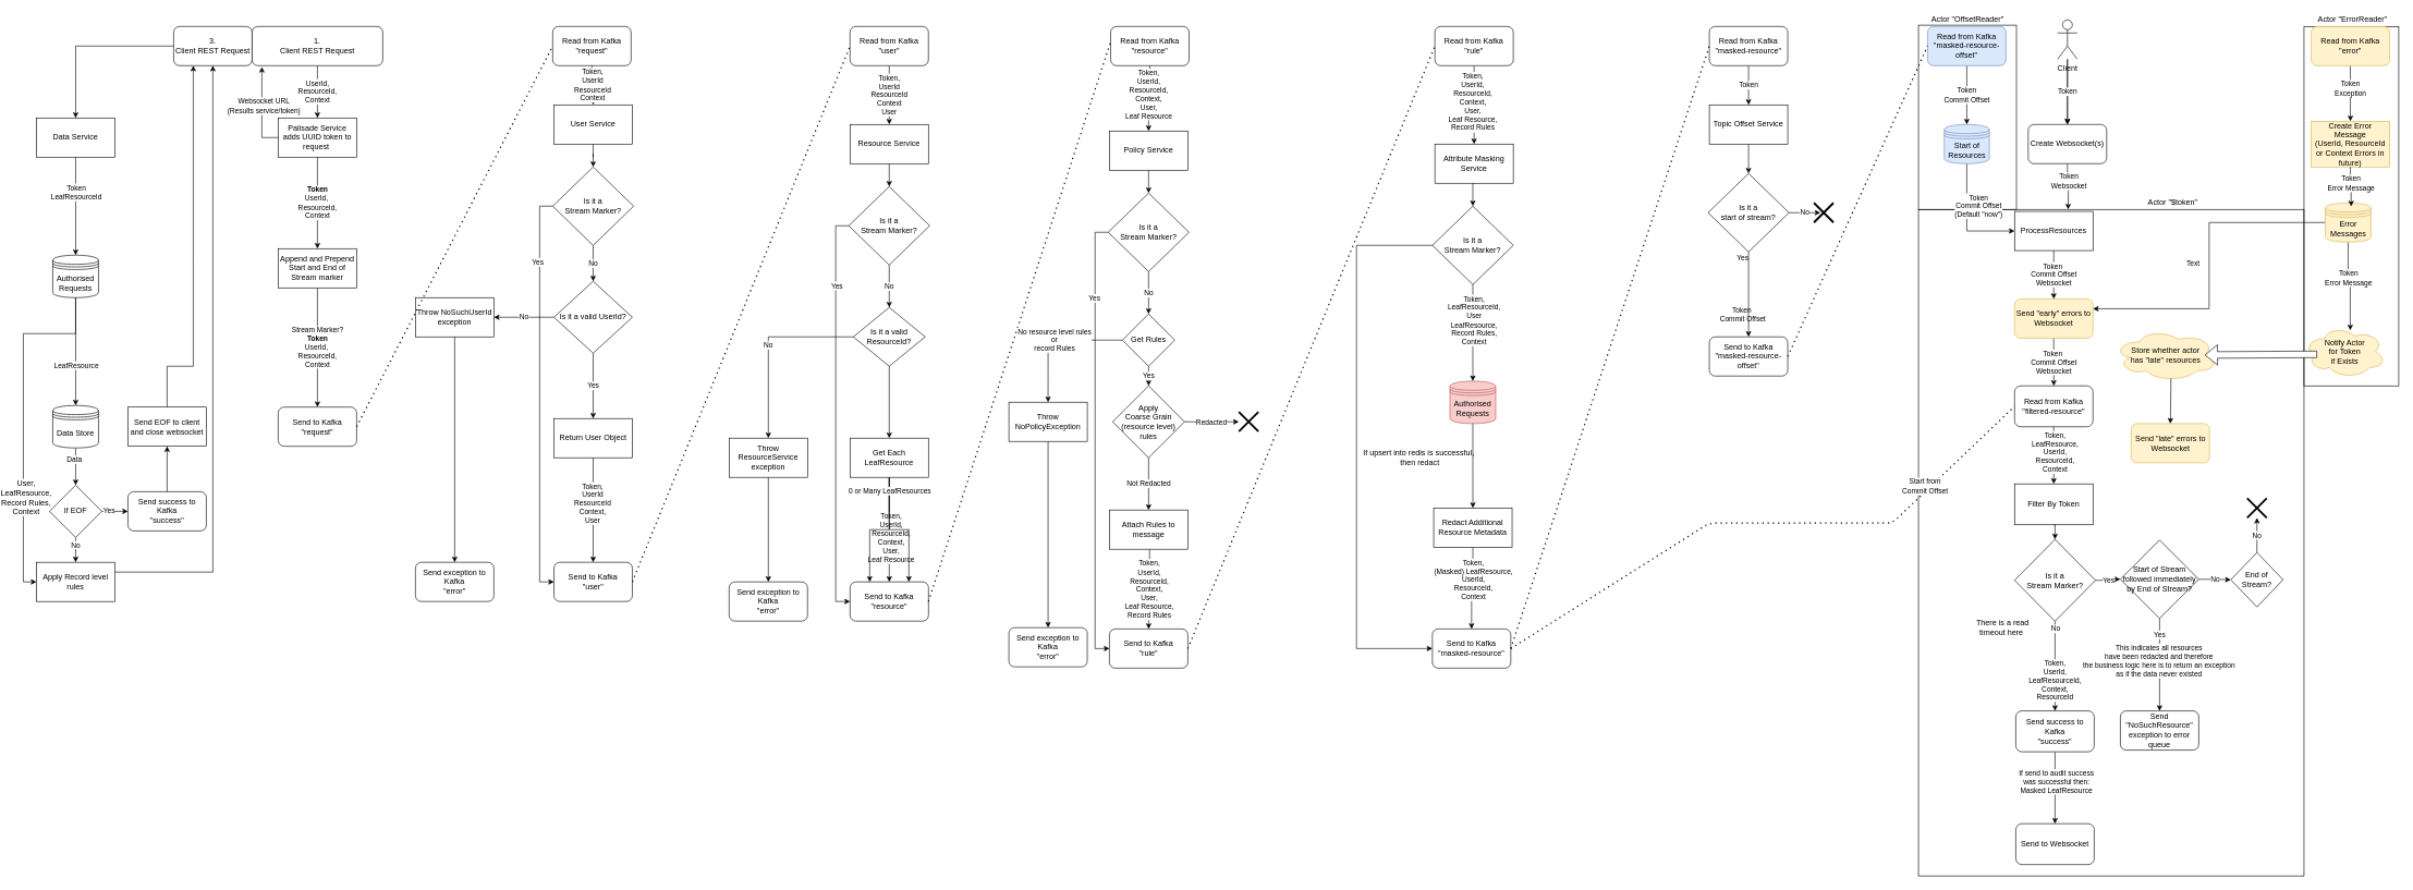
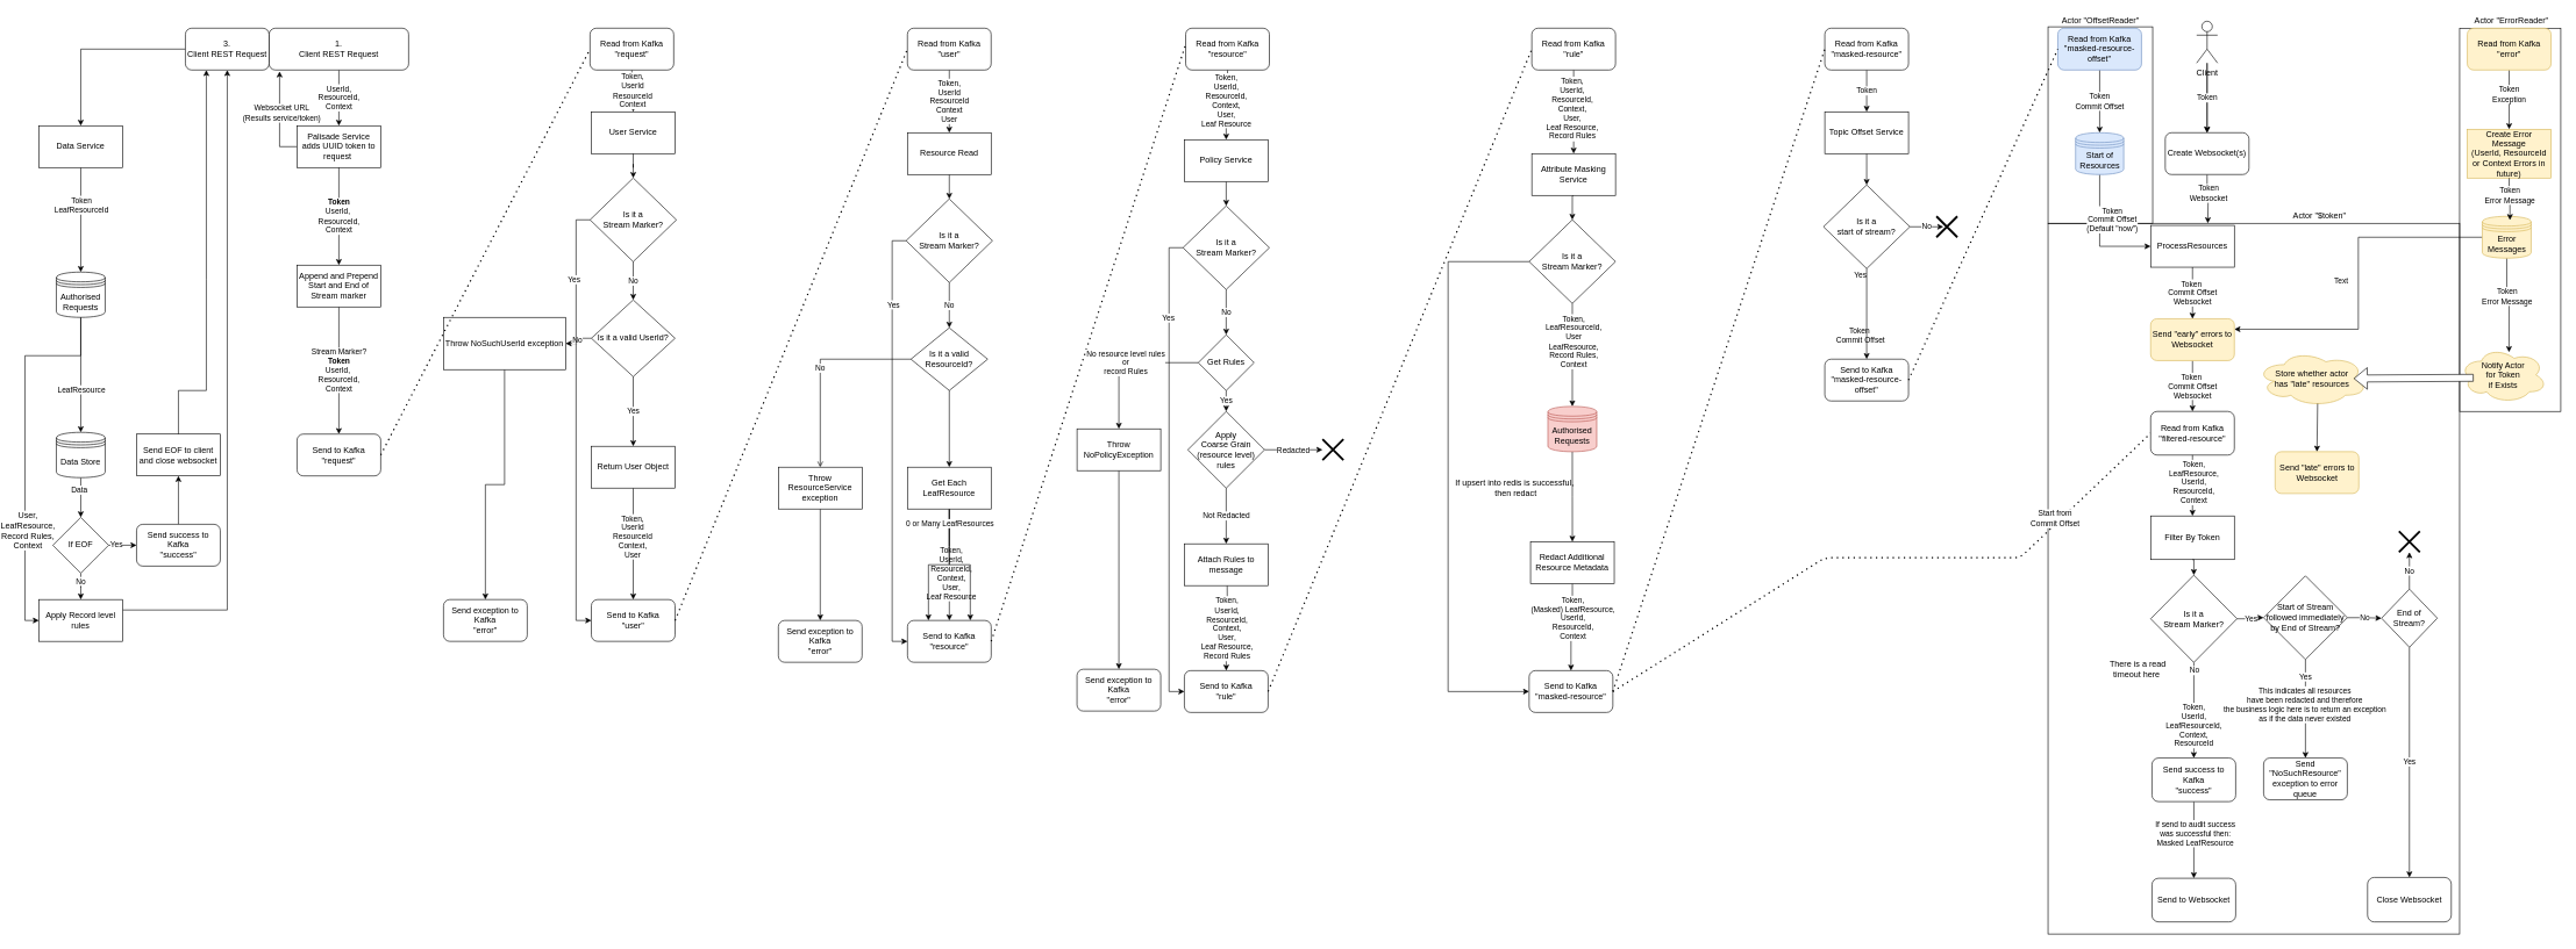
- <mxCell id="30" value="Resource Service" style="rounded=0;whiteSpace=wrap;html=1;" parent="1" vertex="1"><mxGeometry x="1285" y="190" width="120" height="60" as="geometry" /></mxCell>
+ <mxCell id="30" value="Resource Read" style="rounded=0;whiteSpace=wrap;html=1;" parent="1" vertex="1"><mxGeometry x="1285" y="190" width="120" height="60" as="geometry" /></mxCell>
- <mxCell id="15" value="Throw NoSuchUserId exception" style="rounded=0;whiteSpace=wrap;html=1;" parent="1" vertex="1"><mxGeometry x="620" y="455" width="120" height="60" as="geometry" /></mxCell>
+ <mxCell id="15" value="Throw NoSuchUserId exception" style="rounded=0;whiteSpace=wrap;html=1;" parent="1" vertex="1"><mxGeometry x="620" y="455" width="175" height="75" as="geometry" /></mxCell>
- <mxCell id="32" value="No" style="edgeStyle=orthogonalEdgeStyle;rounded=0;orthogonalLoop=1;jettySize=auto;html=1;exitX=0;exitY=0.5;exitDx=0;exitDy=0;" parent="1" source="33" target="35" edge="1"><mxGeometry relative="1" as="geometry" /></mxCell>
+ <mxCell id="32" value="No" style="edgeStyle=orthogonalEdgeStyle;rounded=0;orthogonalLoop=1;jettySize=auto;html=1;exitX=0;exitY=0.5;exitDx=0;exitDy=0;endArrow=open;" parent="1" source="33" target="35" edge="1"><mxGeometry relative="1" as="geometry" /></mxCell>
+ <mxCell id="162" value="Yes" style="edgeStyle=orthogonalEdgeStyle;rounded=0;orthogonalLoop=1;jettySize=auto;html=1;exitX=0.5;exitY=1;exitDx=0;exitDy=0;" parent="1" source="131" target="144" edge="1"><mxGeometry relative="1" as="geometry"><mxPoint x="3370" y="1006" as="targetPoint" /><mxPoint x="3370" y="928.447" as="sourcePoint" /></mxGeometry></mxCell>
+ <mxCell id="144" value="Close Websocket" style="rounded=1;whiteSpace=wrap;html=1;" parent="1" vertex="1"><mxGeometry x="3378" y="1258.8" width="120" height="63.79" as="geometry" /></mxCell>
